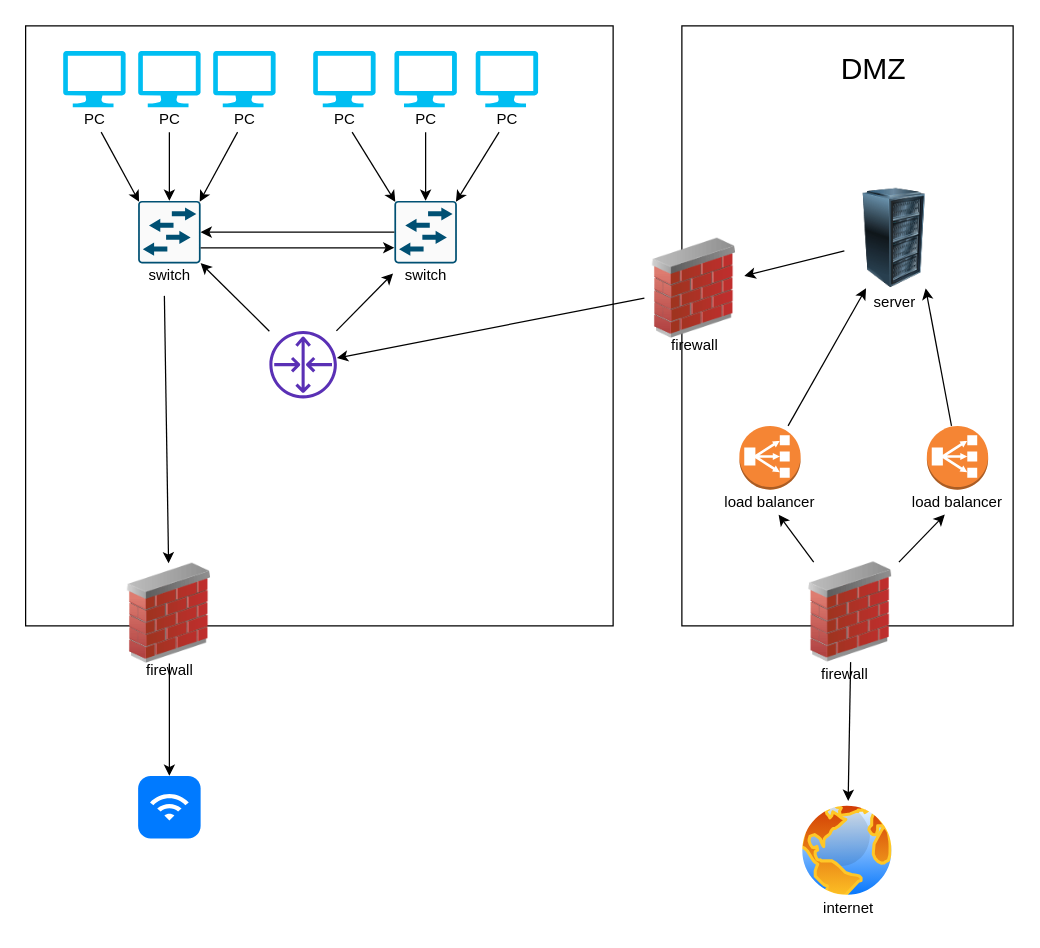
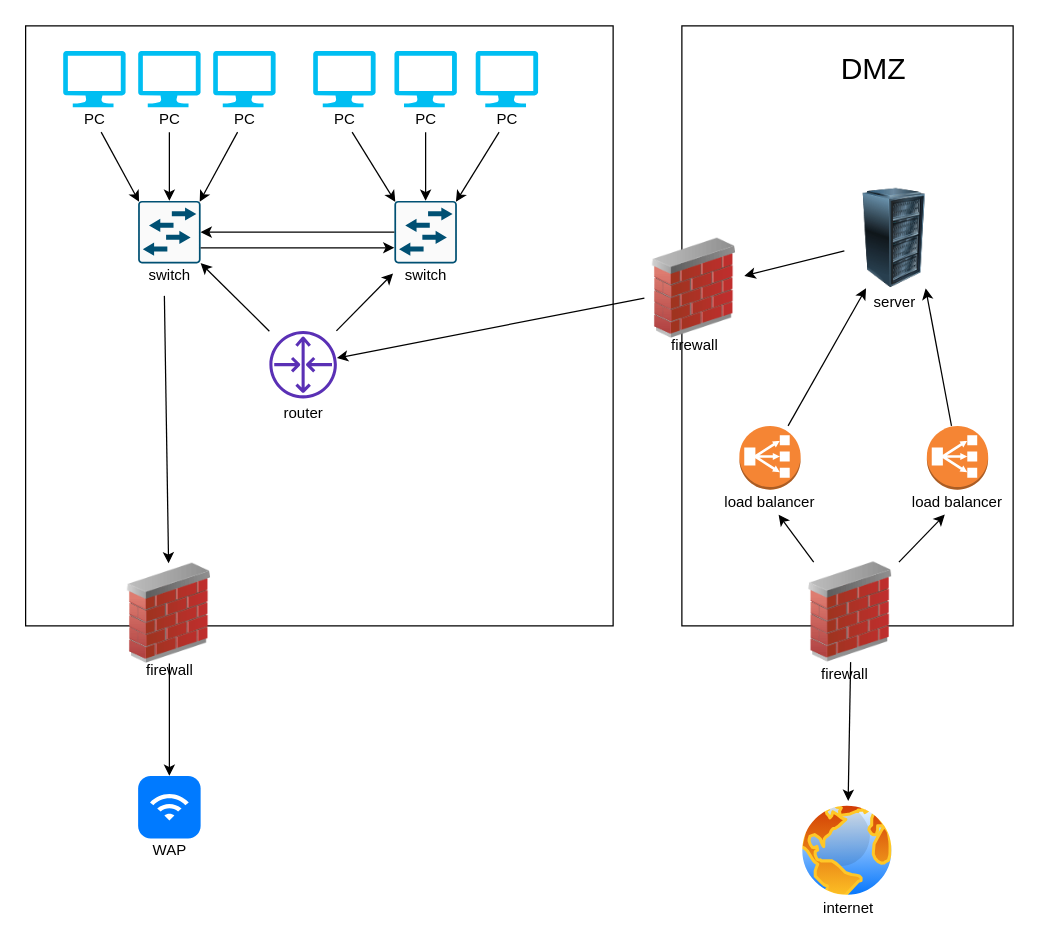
+ <mxCell id="63" value="router" style="text;html=1;resizable=0;autosize=1;align=center;verticalAlign=middle;points=[];fillColor=none;strokeColor=none;rounded=0;" parent="61" vertex="1"><mxGeometry x="2" y="56" width="50" height="20" as="geometry" /></mxCell>
+ <mxCell id="12" value="WAP&lt;br&gt;" style="text;html=1;resizable=0;autosize=1;align=center;verticalAlign=middle;points=[];fillColor=none;strokeColor=none;rounded=0;" parent="10" vertex="1"><mxGeometry x="5" y="50" width="40" height="20" as="geometry" /></mxCell>
